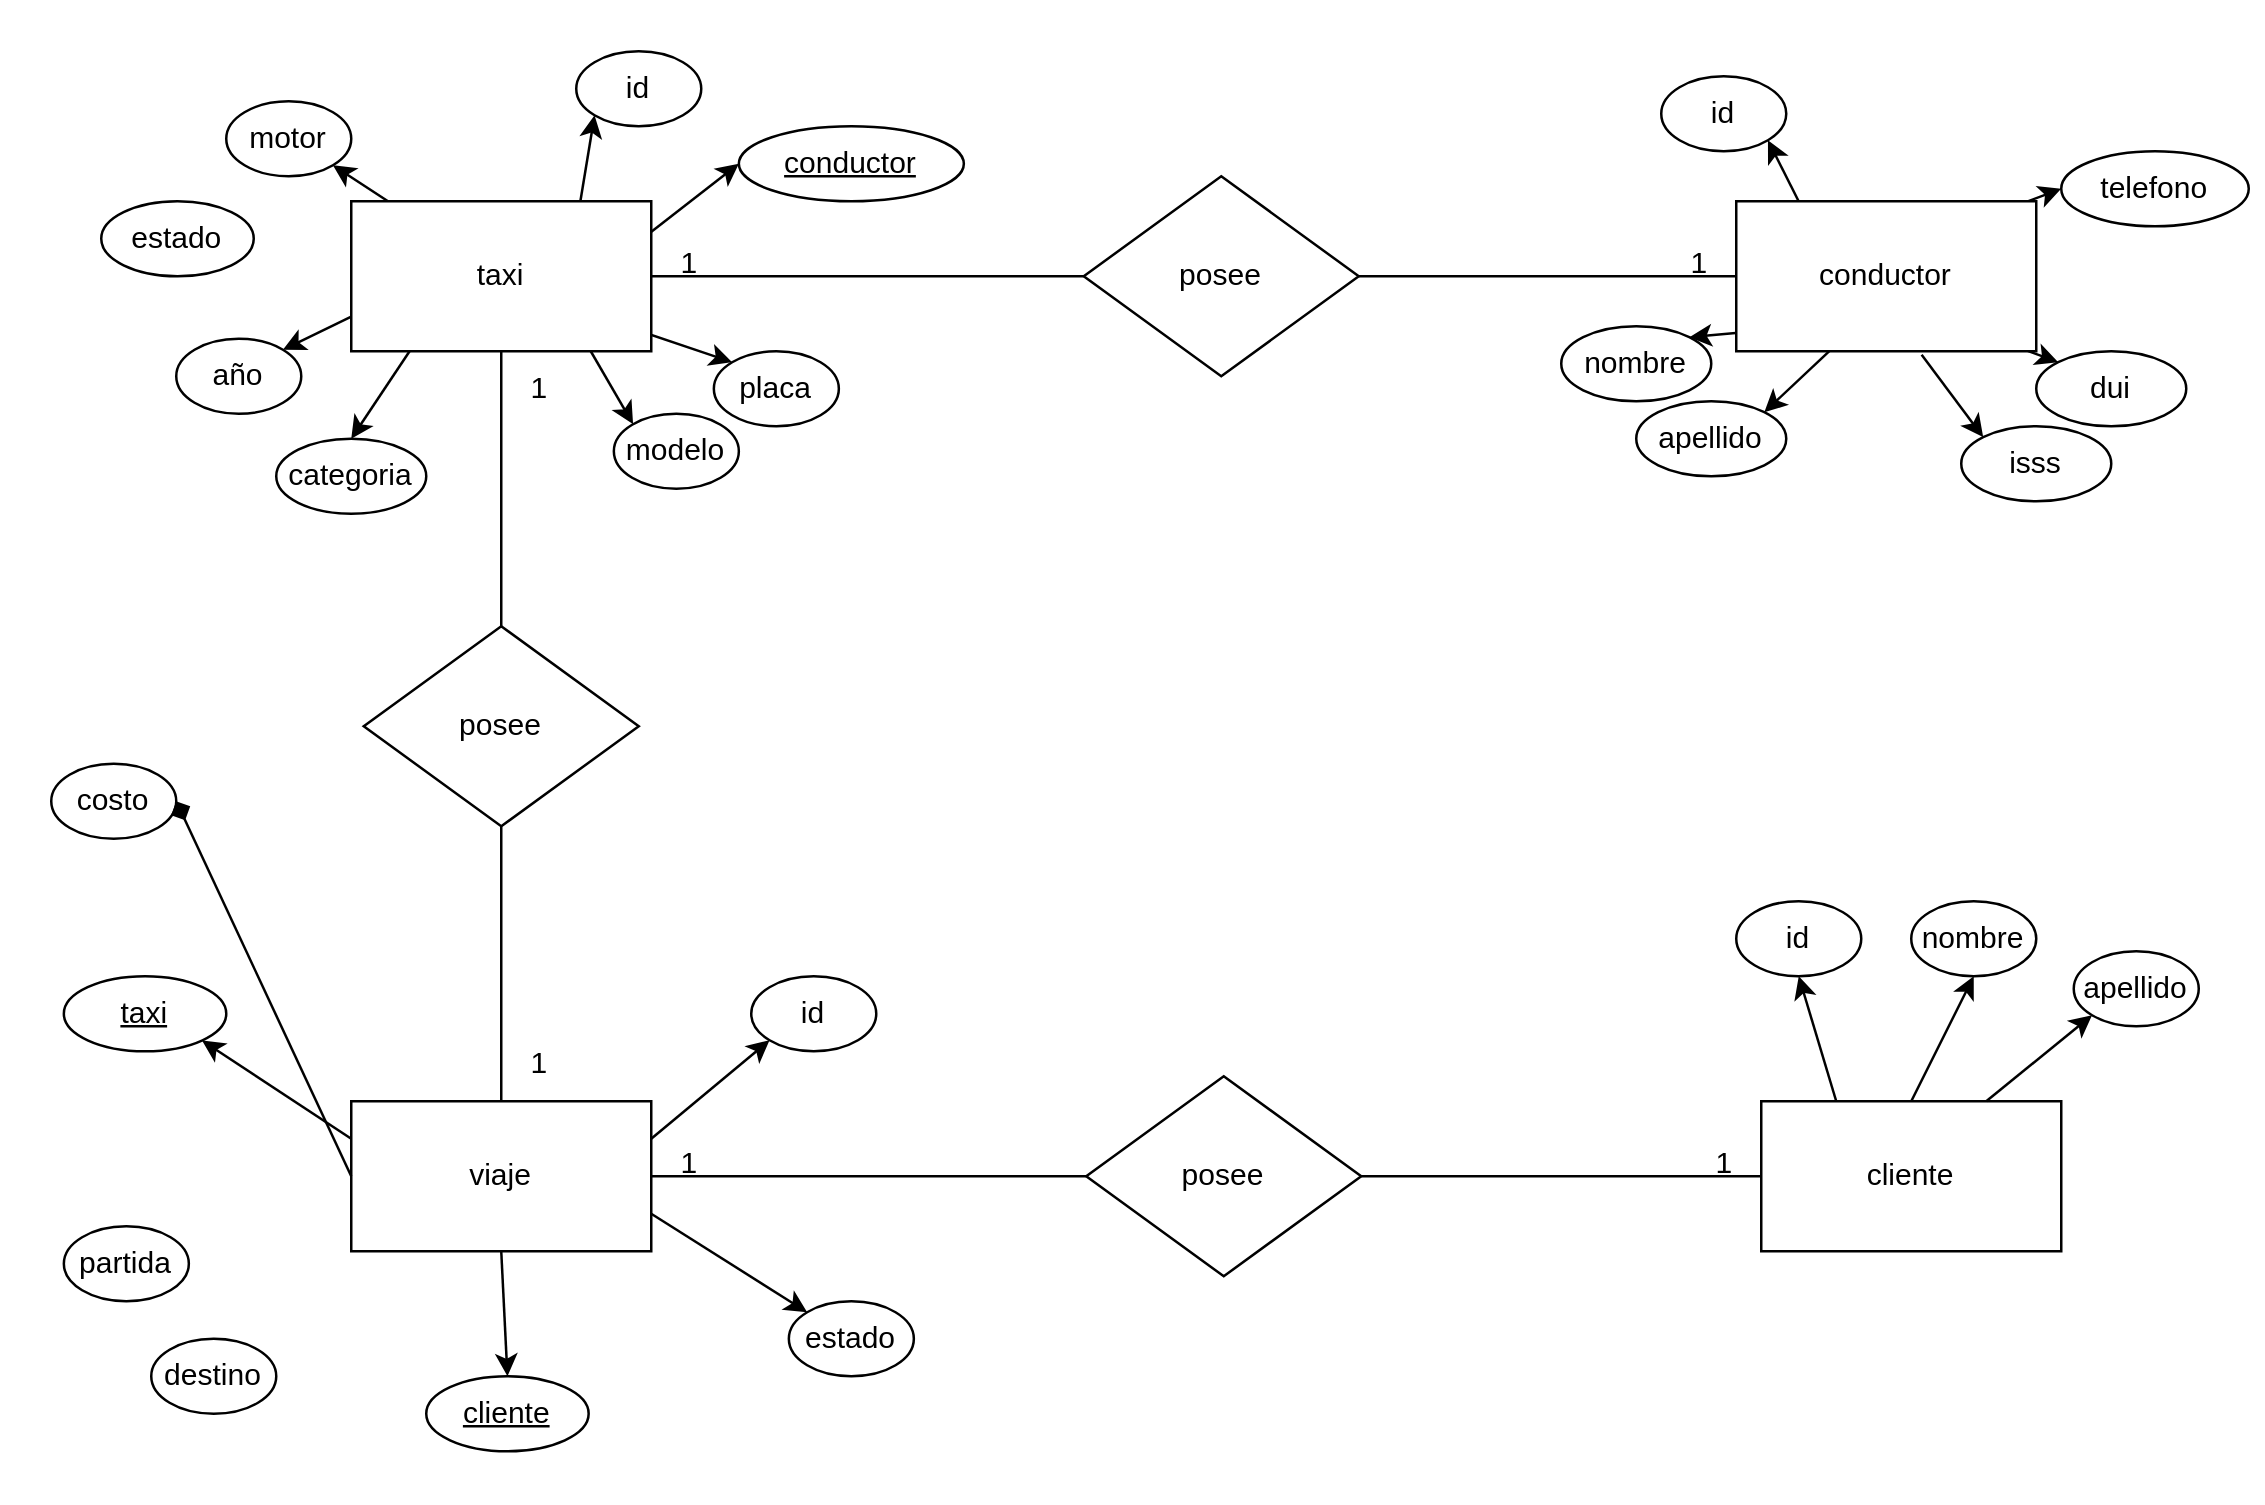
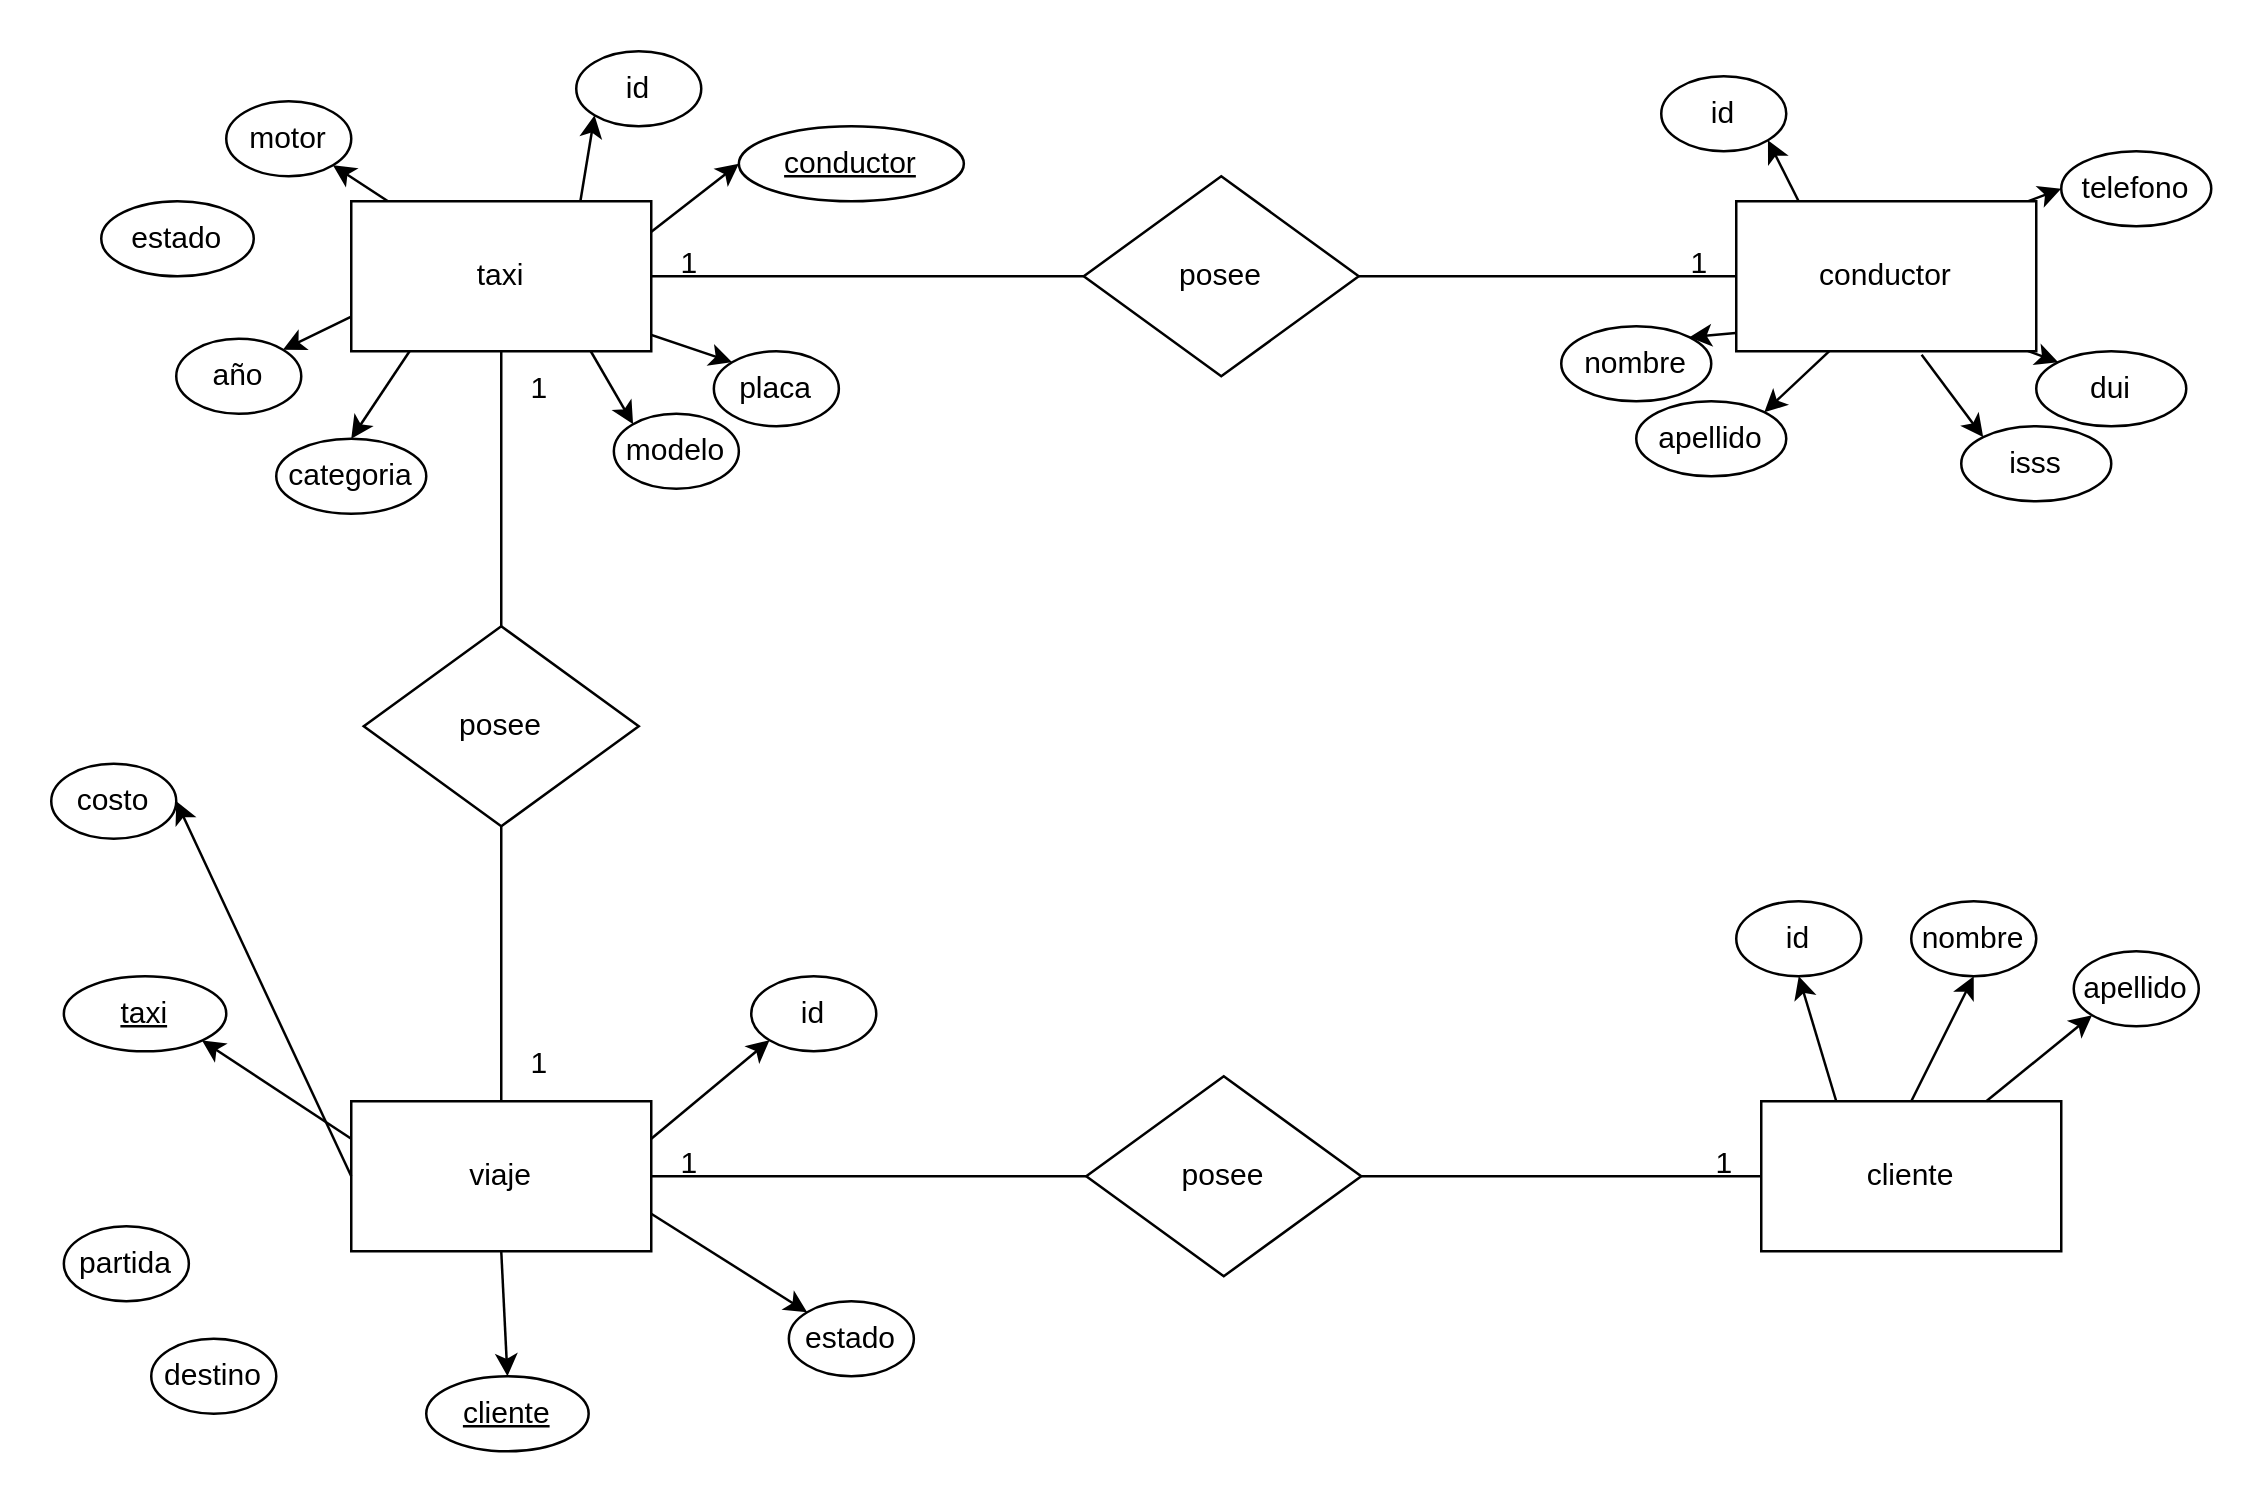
- <mxCell id="21" value="telefono" style="ellipse;whiteSpace=wrap;html=1;" vertex="1" parent="1"><mxGeometry x="824" y="60" width="75" height="30" as="geometry" /></mxCell>
+ <mxCell id="21" value="telefono" style="ellipse;whiteSpace=wrap;html=1;" vertex="1" parent="1"><mxGeometry x="824" y="60" width="60" height="30" as="geometry" /></mxCell>
- <mxCell id="50" value="" style="endArrow=diamond;html=1;rounded=0;entryX=1;entryY=0.5;entryDx=0;entryDy=0;exitX=0;exitY=0.5;exitDx=0;exitDy=0;" edge="1" parent="1" source="36" target="49"><mxGeometry width="50" height="50" relative="1" as="geometry"><mxPoint x="90" y="550" as="sourcePoint" /><mxPoint x="140" y="500" as="targetPoint" /></mxGeometry></mxCell>
+ <mxCell id="50" value="" style="endArrow=classic;html=1;rounded=0;entryX=1;entryY=0.5;entryDx=0;entryDy=0;exitX=0;exitY=0.5;exitDx=0;exitDy=0;" edge="1" parent="1" source="36" target="49"><mxGeometry width="50" height="50" relative="1" as="geometry"><mxPoint x="90" y="550" as="sourcePoint" /><mxPoint x="140" y="500" as="targetPoint" /></mxGeometry></mxCell>
